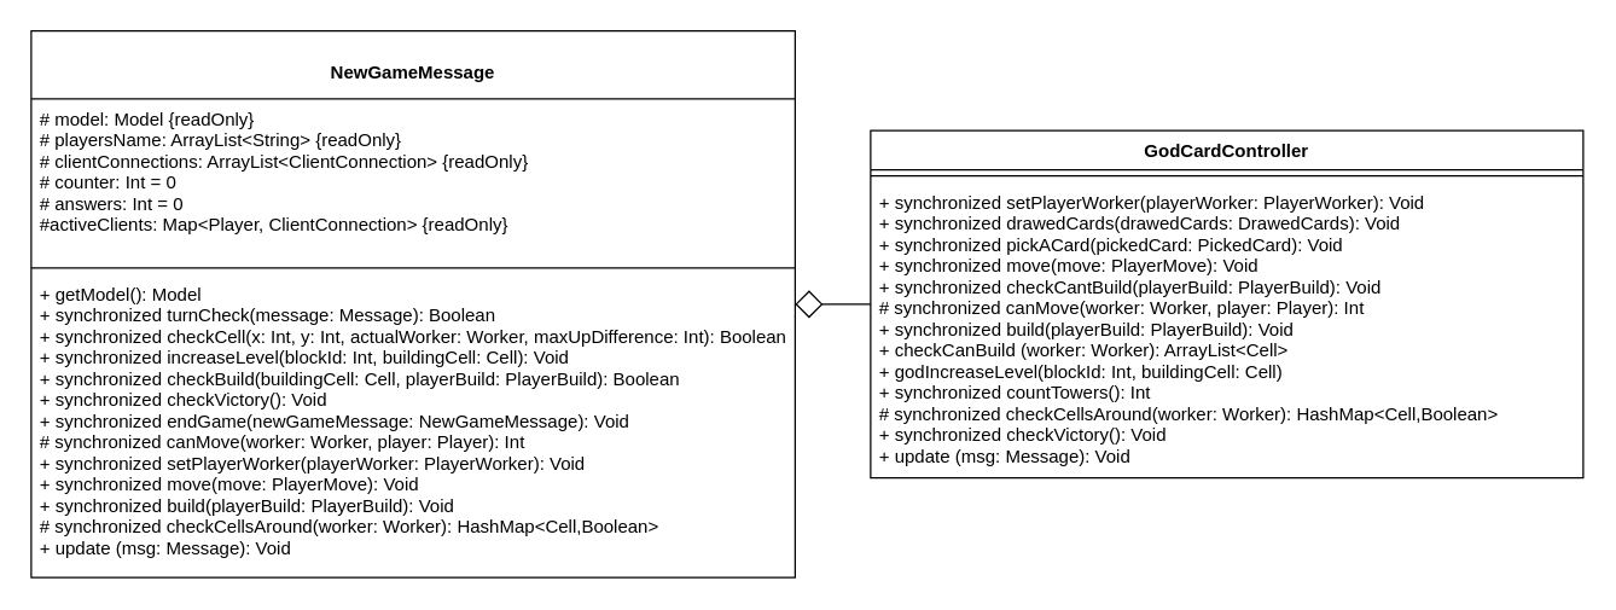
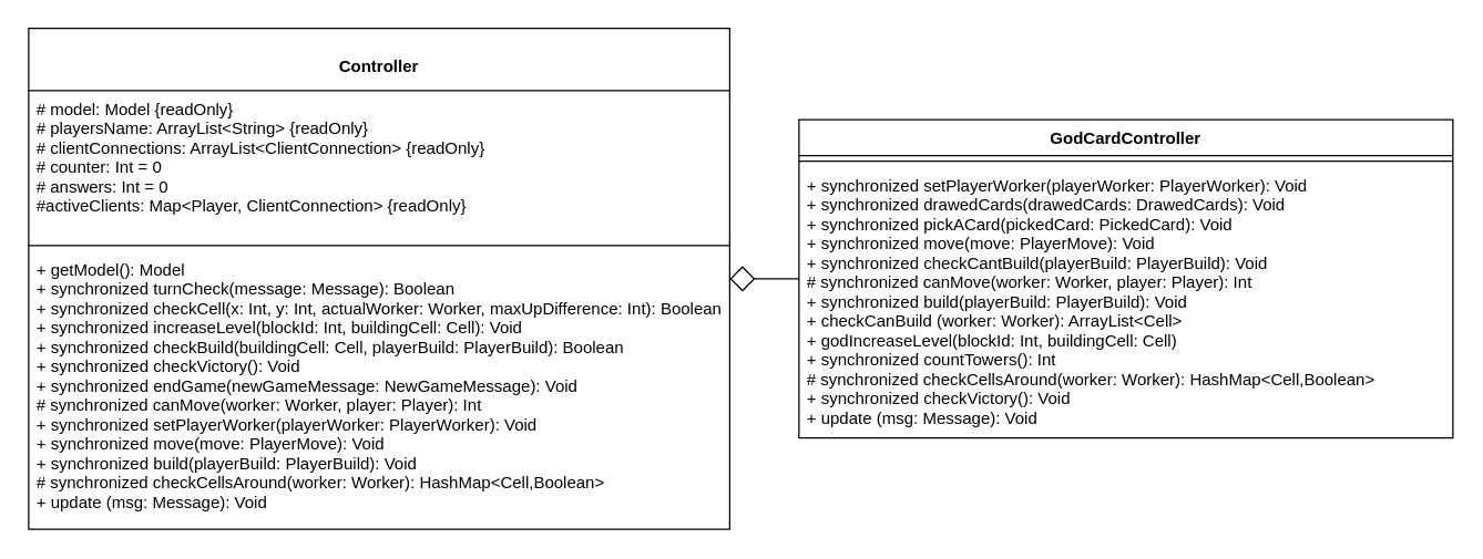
- <mxCell id="2" value="&#10;NewGameMessage" style="swimlane;fontStyle=1;align=center;verticalAlign=top;childLayout=stackLayout;horizontal=1;startSize=45;horizontalStack=0;resizeParent=1;resizeParentMax=0;resizeLast=0;collapsible=1;marginBottom=0;" parent="1" vertex="1"><mxGeometry x="20" y="20" width="506" height="362" as="geometry" /></mxCell>
+ <mxCell id="2" value="&#10;Controller" style="swimlane;fontStyle=1;align=center;verticalAlign=top;childLayout=stackLayout;horizontal=1;startSize=45;horizontalStack=0;resizeParent=1;resizeParentMax=0;resizeLast=0;collapsible=1;marginBottom=0;" parent="1" vertex="1"><mxGeometry x="20" y="20" width="506" height="362" as="geometry" /></mxCell>
